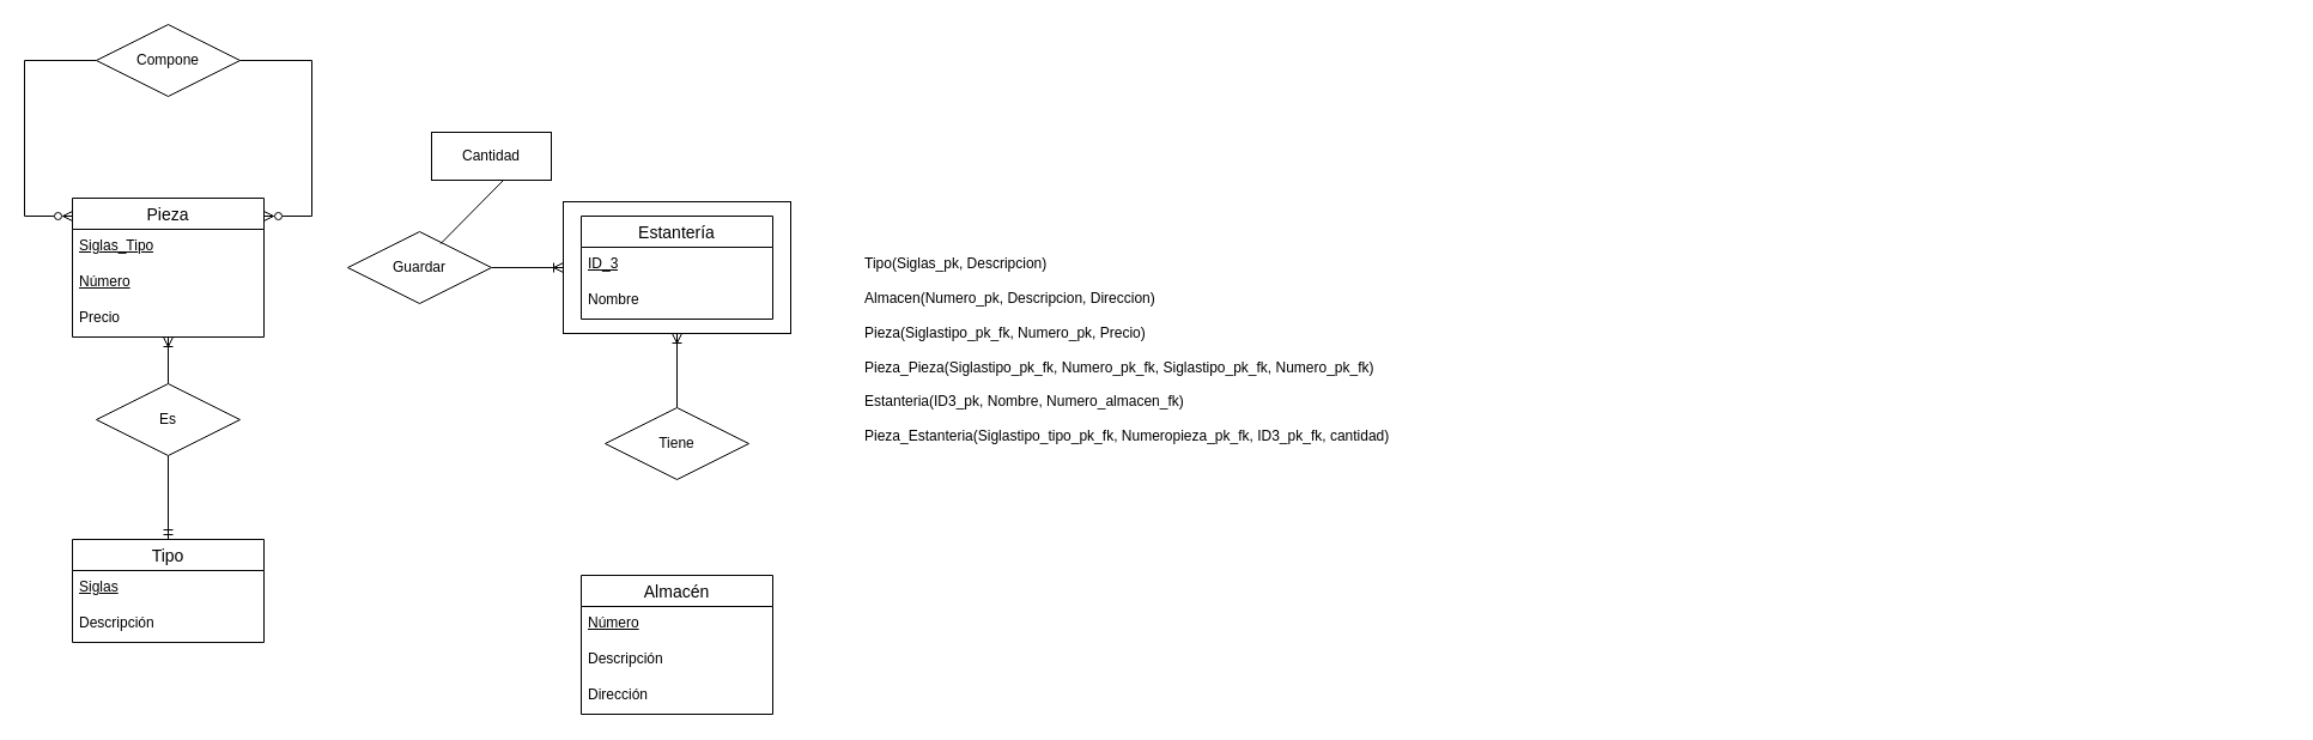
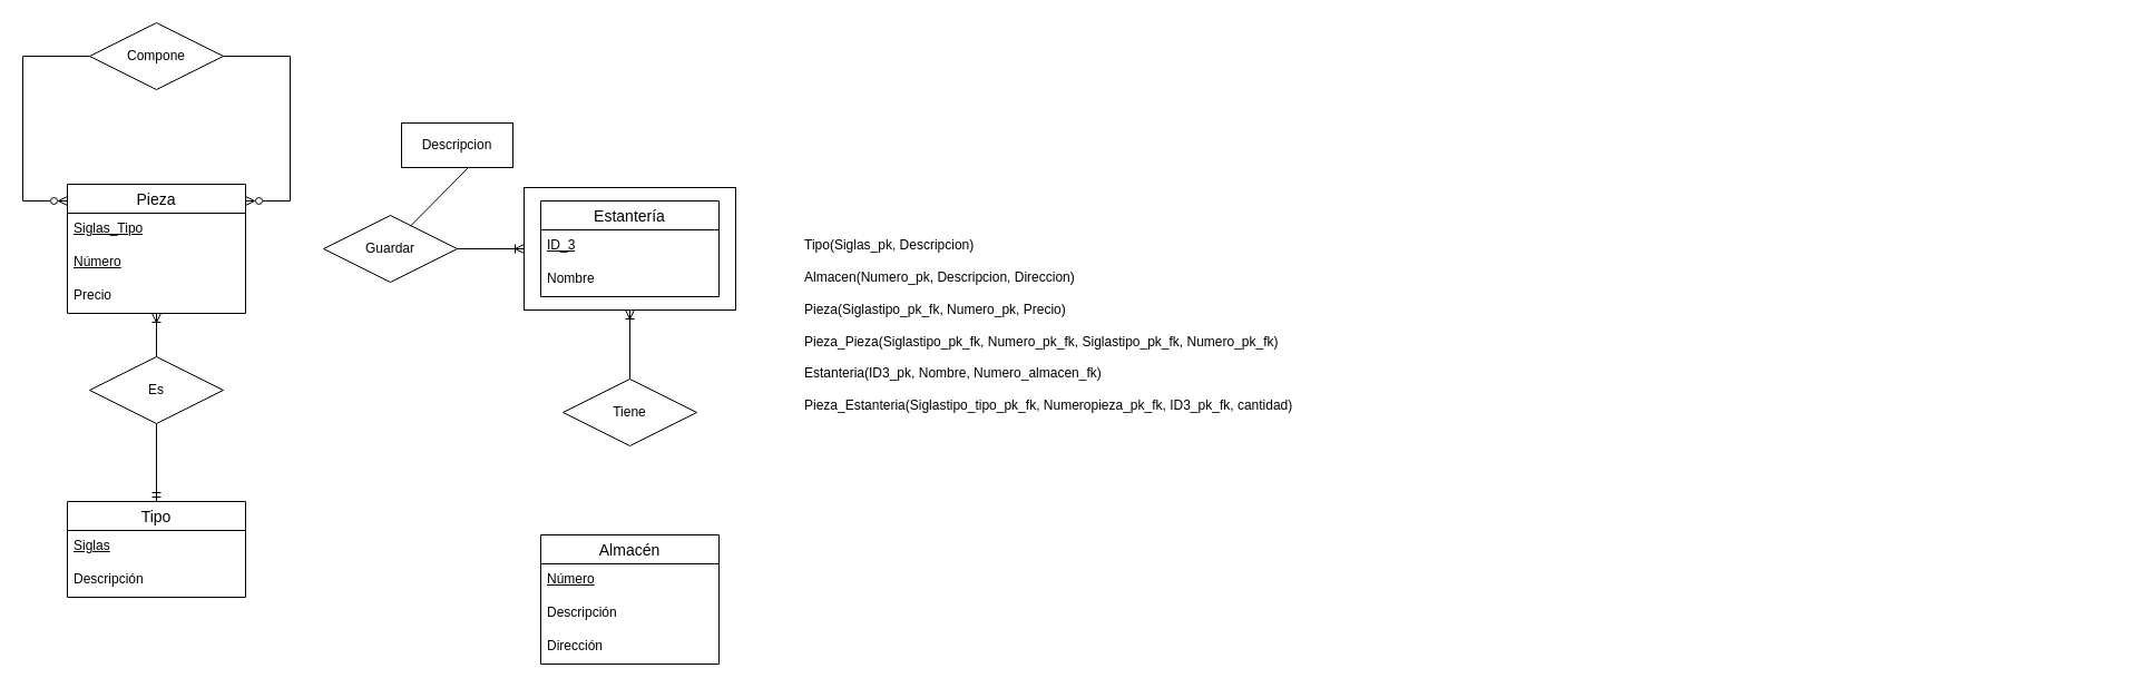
- <mxCell id="27" value="Cantidad" style="whiteSpace=wrap;html=1;align=center;" parent="1" vertex="1"><mxGeometry x="360" y="110" width="100" height="40" as="geometry" /></mxCell>
+ <mxCell id="27" value="Descripcion" style="whiteSpace=wrap;html=1;align=center;" parent="1" vertex="1"><mxGeometry x="360" y="110" width="100" height="40" as="geometry" /></mxCell>
